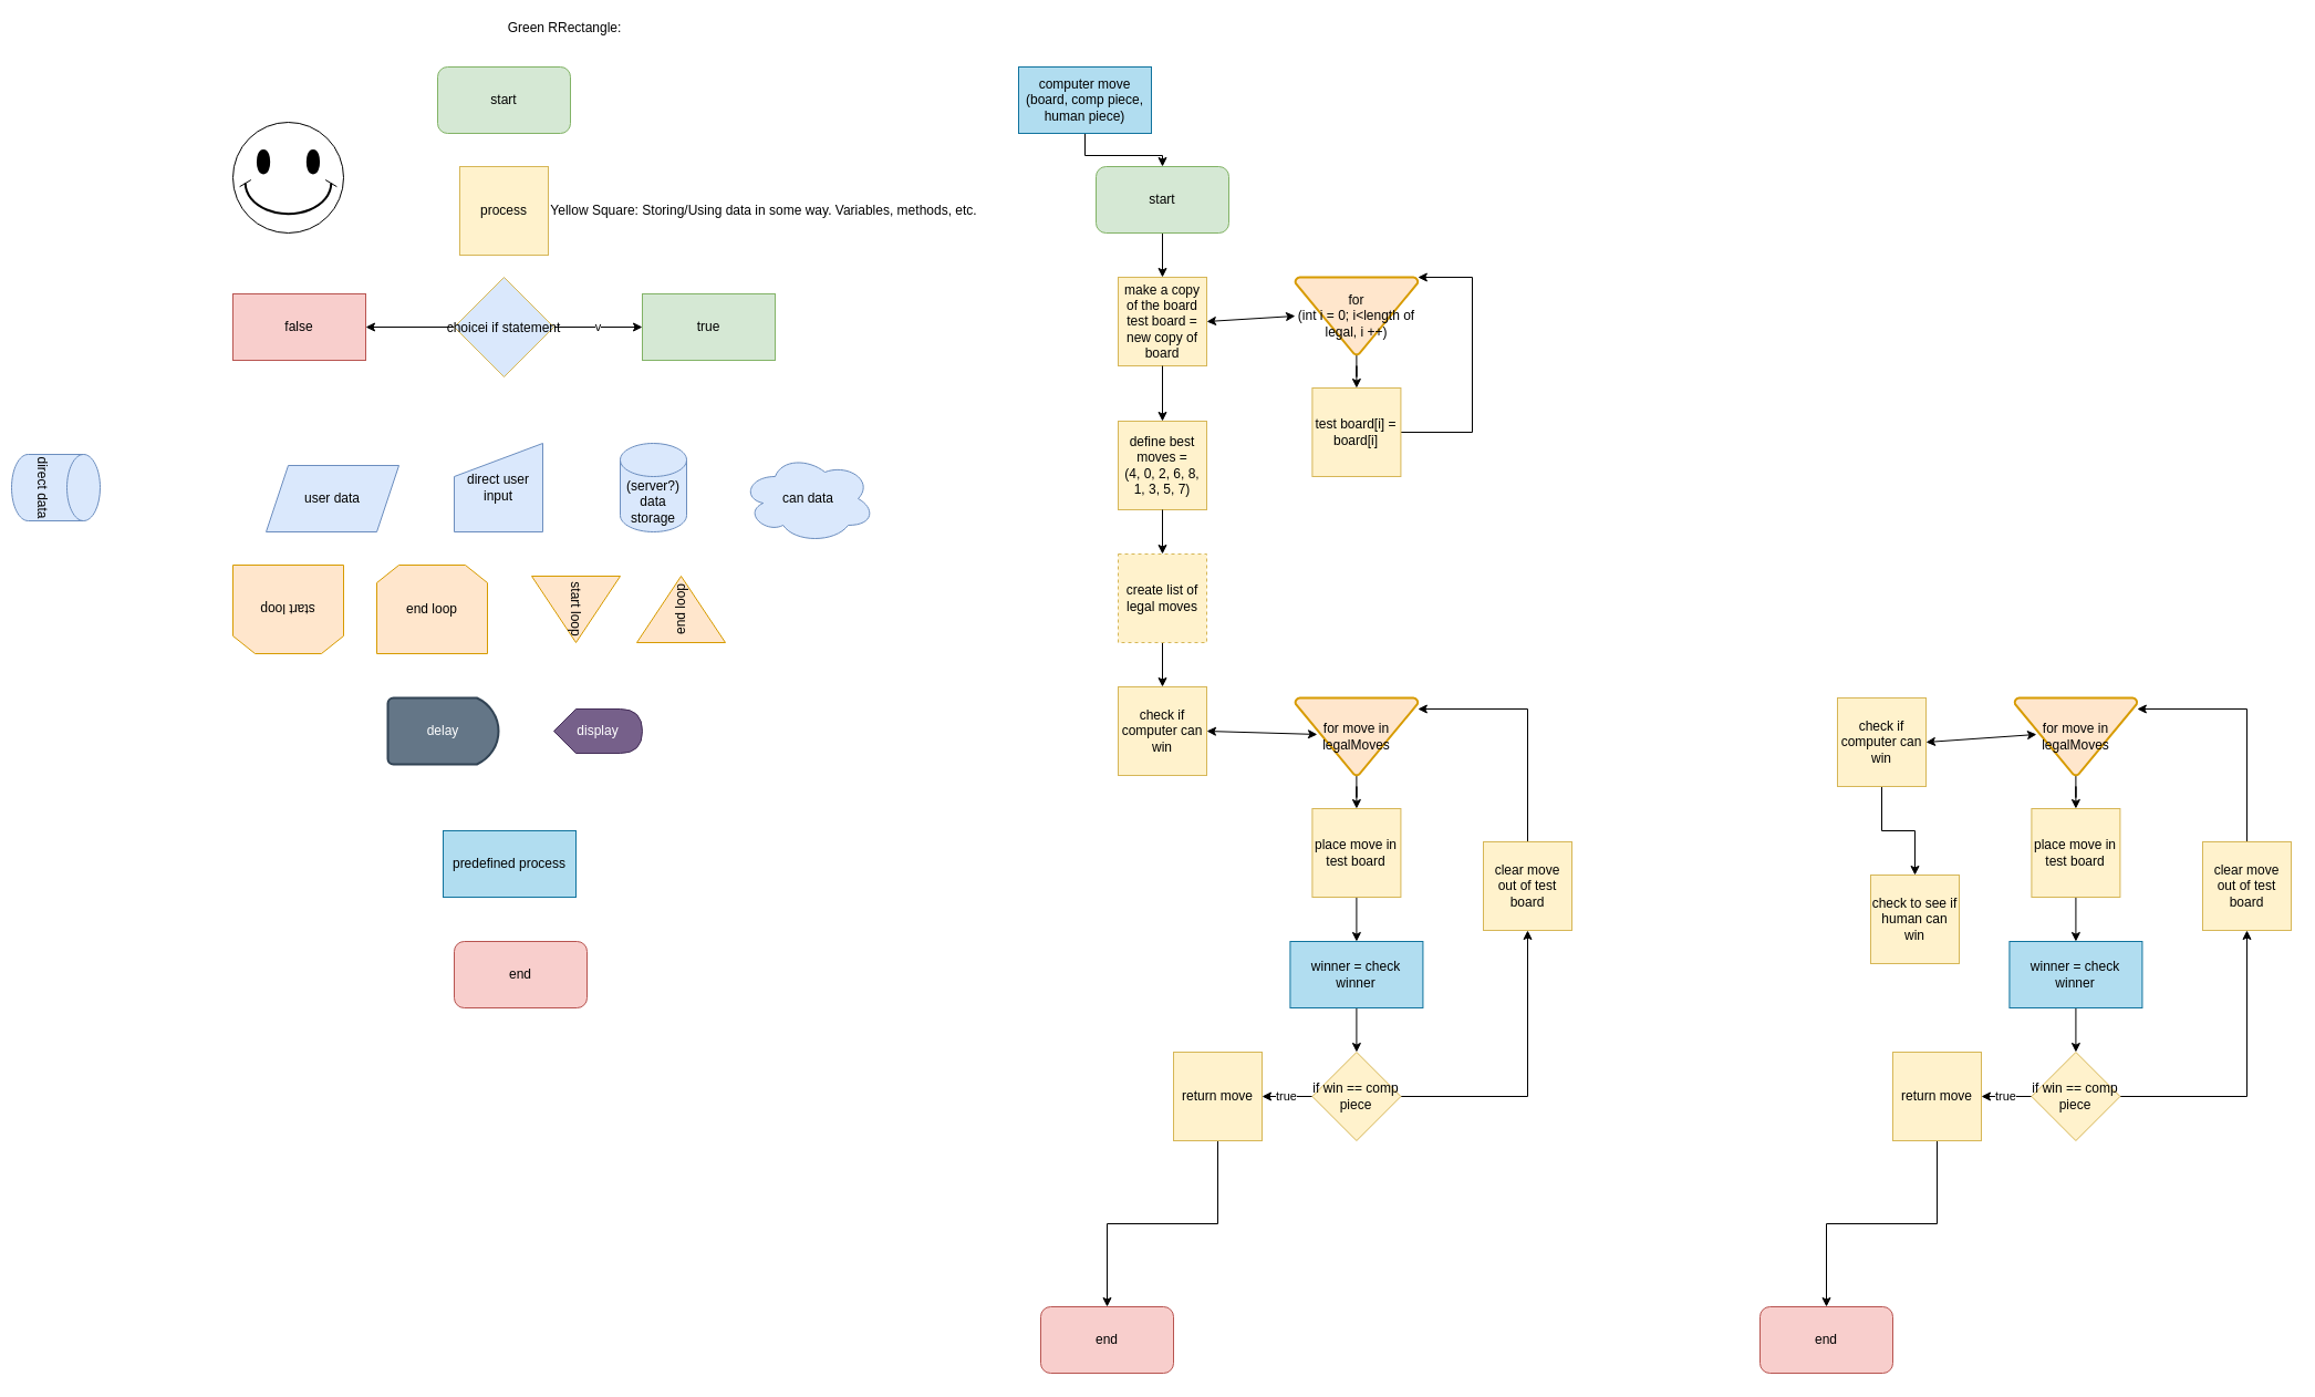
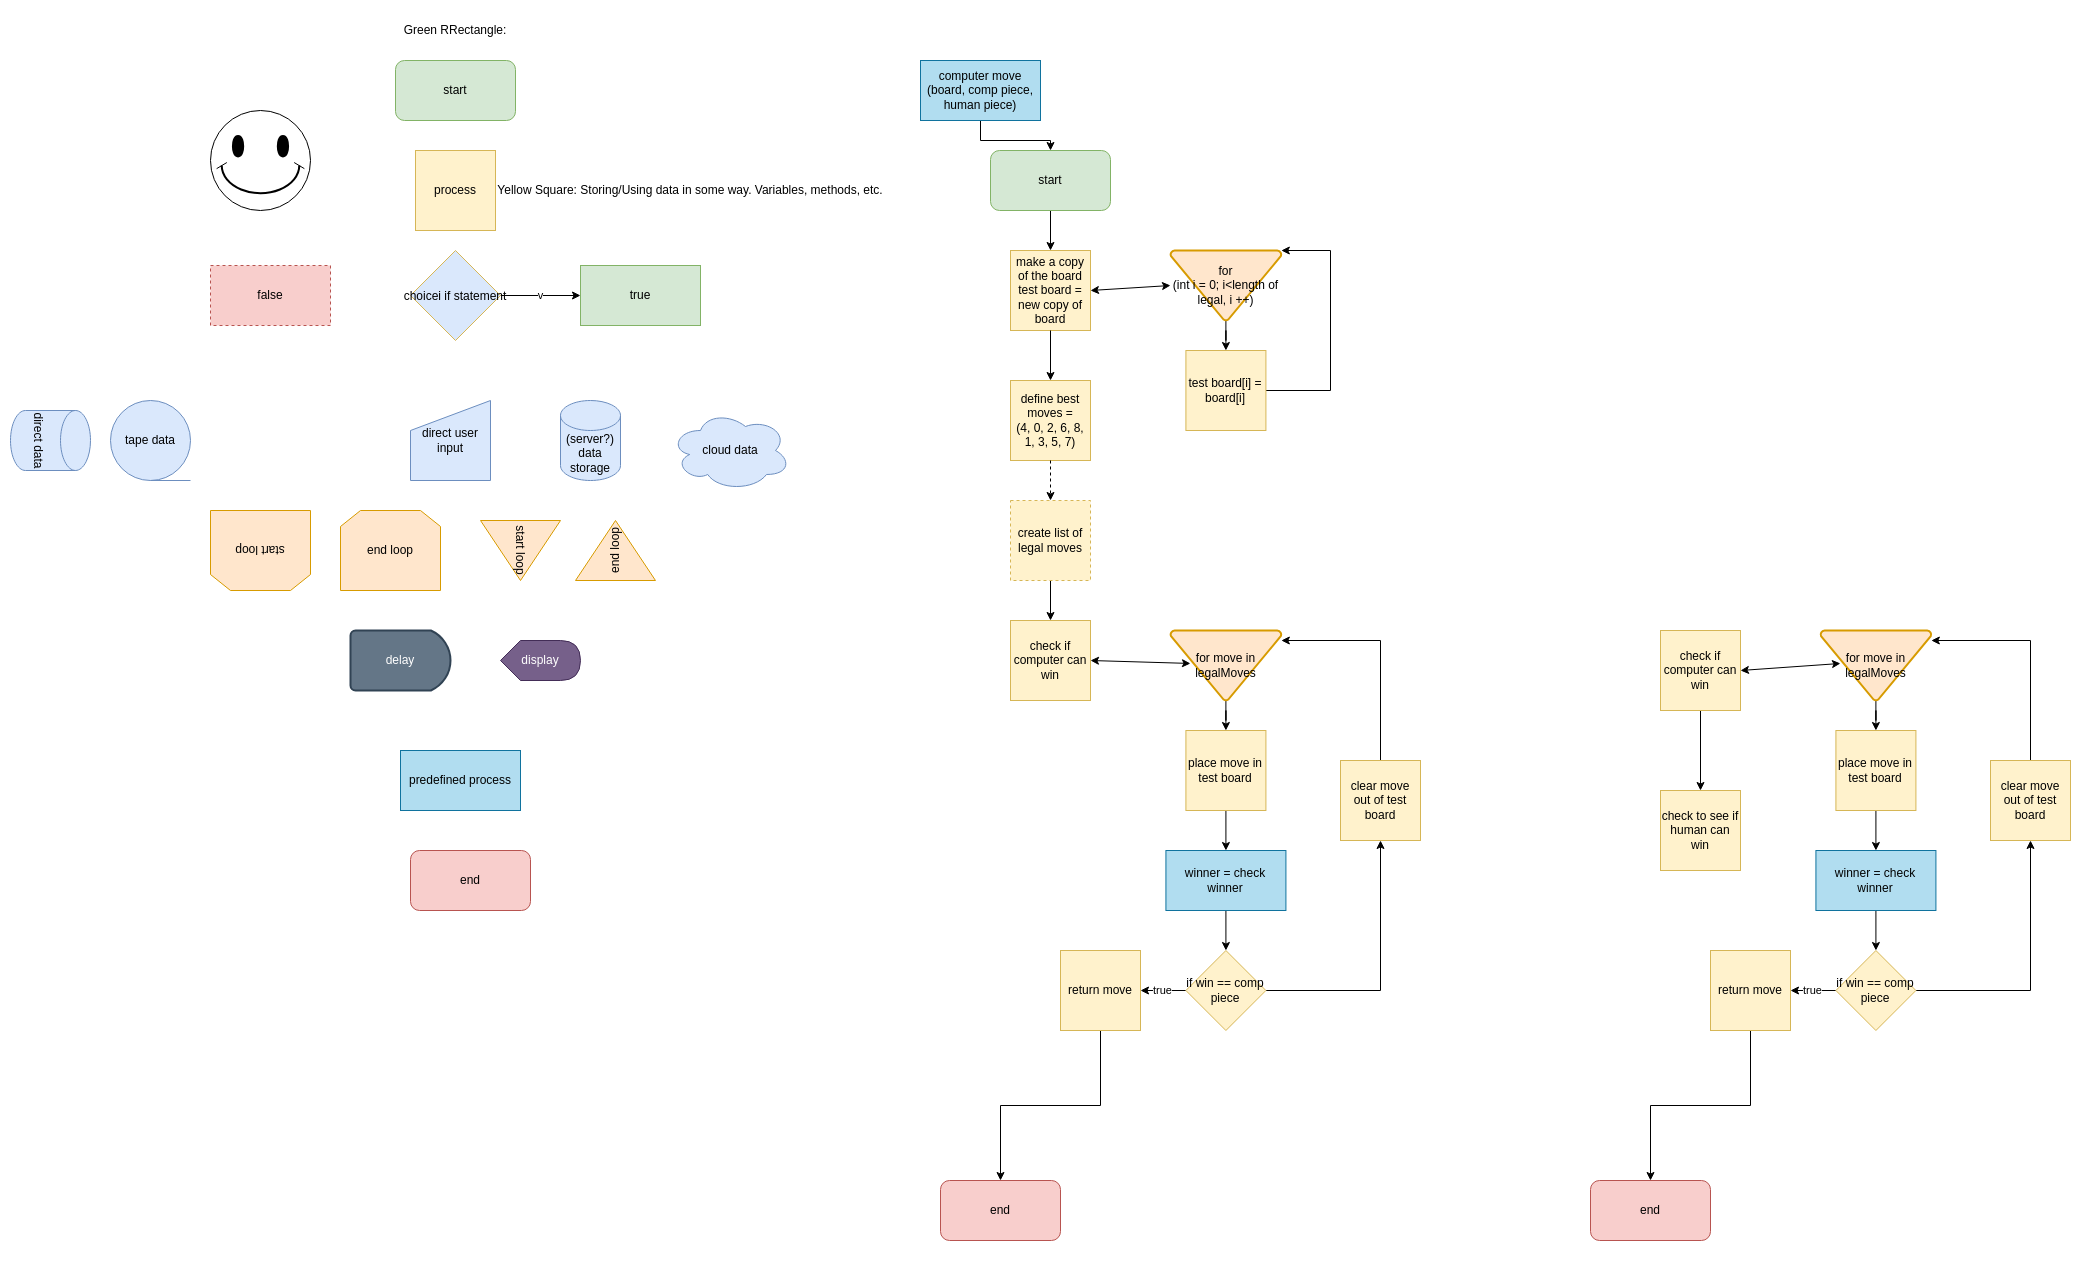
- <mxCell id="5" value="Green RRectangle:" style="text;html=1;strokeColor=none;fillColor=none;align=center;verticalAlign=middle;whiteSpace=wrap;rounded=0;" parent="1" vertex="1"><mxGeometry x="435" y="15" width="150" height="20" as="geometry" /></mxCell>
+ <mxCell id="5" value="Green RRectangle:" style="text;html=1;strokeColor=none;fillColor=none;align=center;verticalAlign=middle;whiteSpace=wrap;rounded=0;" parent="1" vertex="1"><mxGeometry x="380" y="20" width="150" height="20" as="geometry" /></mxCell>
- <mxCell id="11" value="false" style="rounded=0;whiteSpace=wrap;html=1;fillColor=#f8cecc;strokeColor=#b85450;" parent="1" vertex="1"><mxGeometry x="210" y="265" width="120" height="60" as="geometry" /></mxCell>
+ <mxCell id="11" value="false" style="rounded=0;whiteSpace=wrap;html=1;fillColor=#f8cecc;strokeColor=#b85450;dashed=1;" parent="1" vertex="1"><mxGeometry x="210" y="265" width="120" height="60" as="geometry" /></mxCell>
- <mxCell id="7" style="edgeStyle=orthogonalEdgeStyle;rounded=0;orthogonalLoop=1;jettySize=auto;html=1;exitX=0;exitY=0.5;exitDx=0;exitDy=0;entryX=1;entryY=0.5;entryDx=0;entryDy=0;" parent="1" source="9" target="11" edge="1"><mxGeometry relative="1" as="geometry" /></mxCell>
+ <mxCell id="16" value="tape data" style="shape=tapeData;whiteSpace=wrap;html=1;perimeter=ellipsePerimeter;fillColor=#dae8fc;strokeColor=#6c8ebf;" parent="1" vertex="1"><mxGeometry x="110" y="400" width="80" height="80" as="geometry" /></mxCell>
- <mxCell id="12" value="user data" style="shape=parallelogram;perimeter=parallelogramPerimeter;whiteSpace=wrap;html=1;fixedSize=1;fillColor=#dae8fc;strokeColor=#6c8ebf;" parent="1" vertex="1"><mxGeometry x="240" y="420" width="120" height="60" as="geometry" /></mxCell>
- <mxCell id="15" value="can data" style="ellipse;shape=cloud;whiteSpace=wrap;html=1;fillColor=#dae8fc;strokeColor=#6c8ebf;" parent="1" vertex="1"><mxGeometry x="670" y="410" width="120" height="80" as="geometry" /></mxCell>
+ <mxCell id="15" value="cloud data" style="ellipse;shape=cloud;whiteSpace=wrap;html=1;fillColor=#dae8fc;strokeColor=#6c8ebf;" parent="1" vertex="1"><mxGeometry x="670" y="410" width="120" height="80" as="geometry" /></mxCell>
- <mxCell id="73" value="" style="edgeStyle=orthogonalEdgeStyle;rounded=0;orthogonalLoop=1;jettySize=auto;html=1;" parent="1" source="37" target="72" edge="1"><mxGeometry relative="1" as="geometry"><mxPoint x="1050" y="460" as="sourcePoint" /><mxPoint x="1050" y="620" as="targetPoint" /></mxGeometry></mxCell>
+ <mxCell id="73" value="" style="edgeStyle=orthogonalEdgeStyle;rounded=0;orthogonalLoop=1;jettySize=auto;html=1;dashed=1;" parent="1" source="37" target="72" edge="1"><mxGeometry relative="1" as="geometry"><mxPoint x="1050" y="460" as="sourcePoint" /><mxPoint x="1050" y="620" as="targetPoint" /></mxGeometry></mxCell>
- <mxCell id="74" value="check to see if human can win" style="whiteSpace=wrap;html=1;aspect=fixed;fillColor=#fff2cc;strokeColor=#d6b656;" parent="1" vertex="1"><mxGeometry x="1690" y="790" width="80" height="80" as="geometry" /></mxCell>
+ <mxCell id="74" value="check to see if human can win" style="whiteSpace=wrap;html=1;aspect=fixed;fillColor=#fff2cc;strokeColor=#d6b656;" parent="1" vertex="1"><mxGeometry x="1660" y="790" width="80" height="80" as="geometry" /></mxCell>
